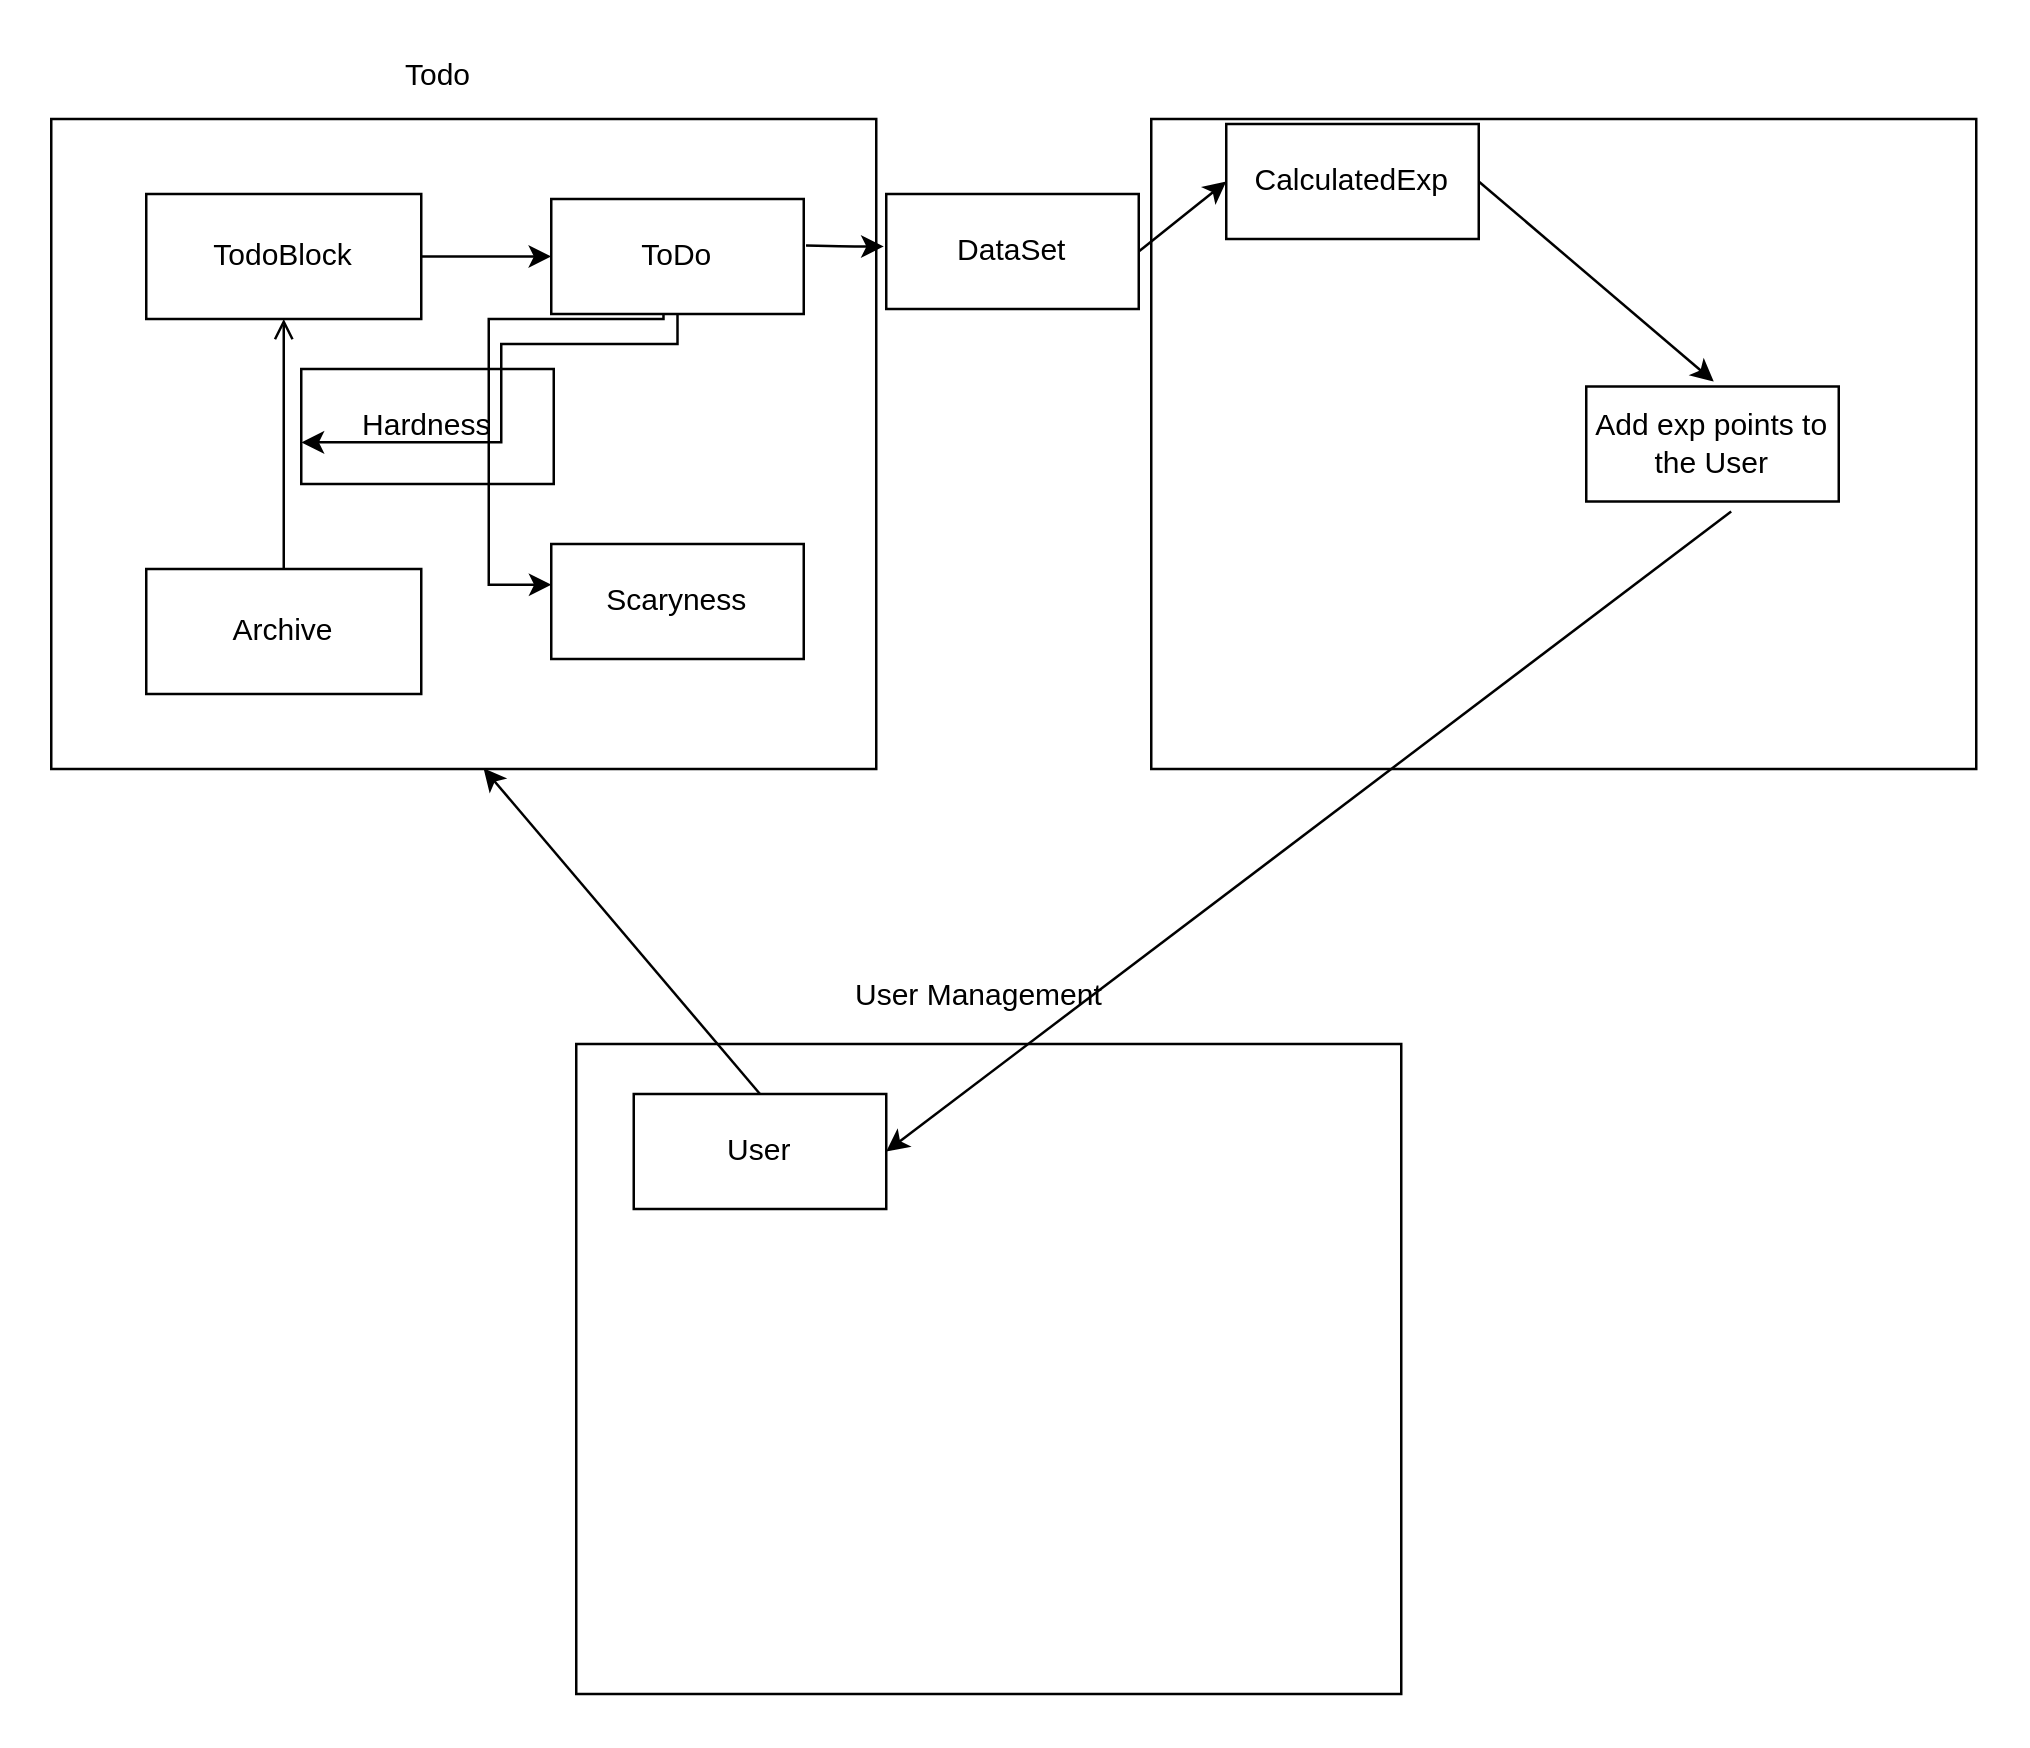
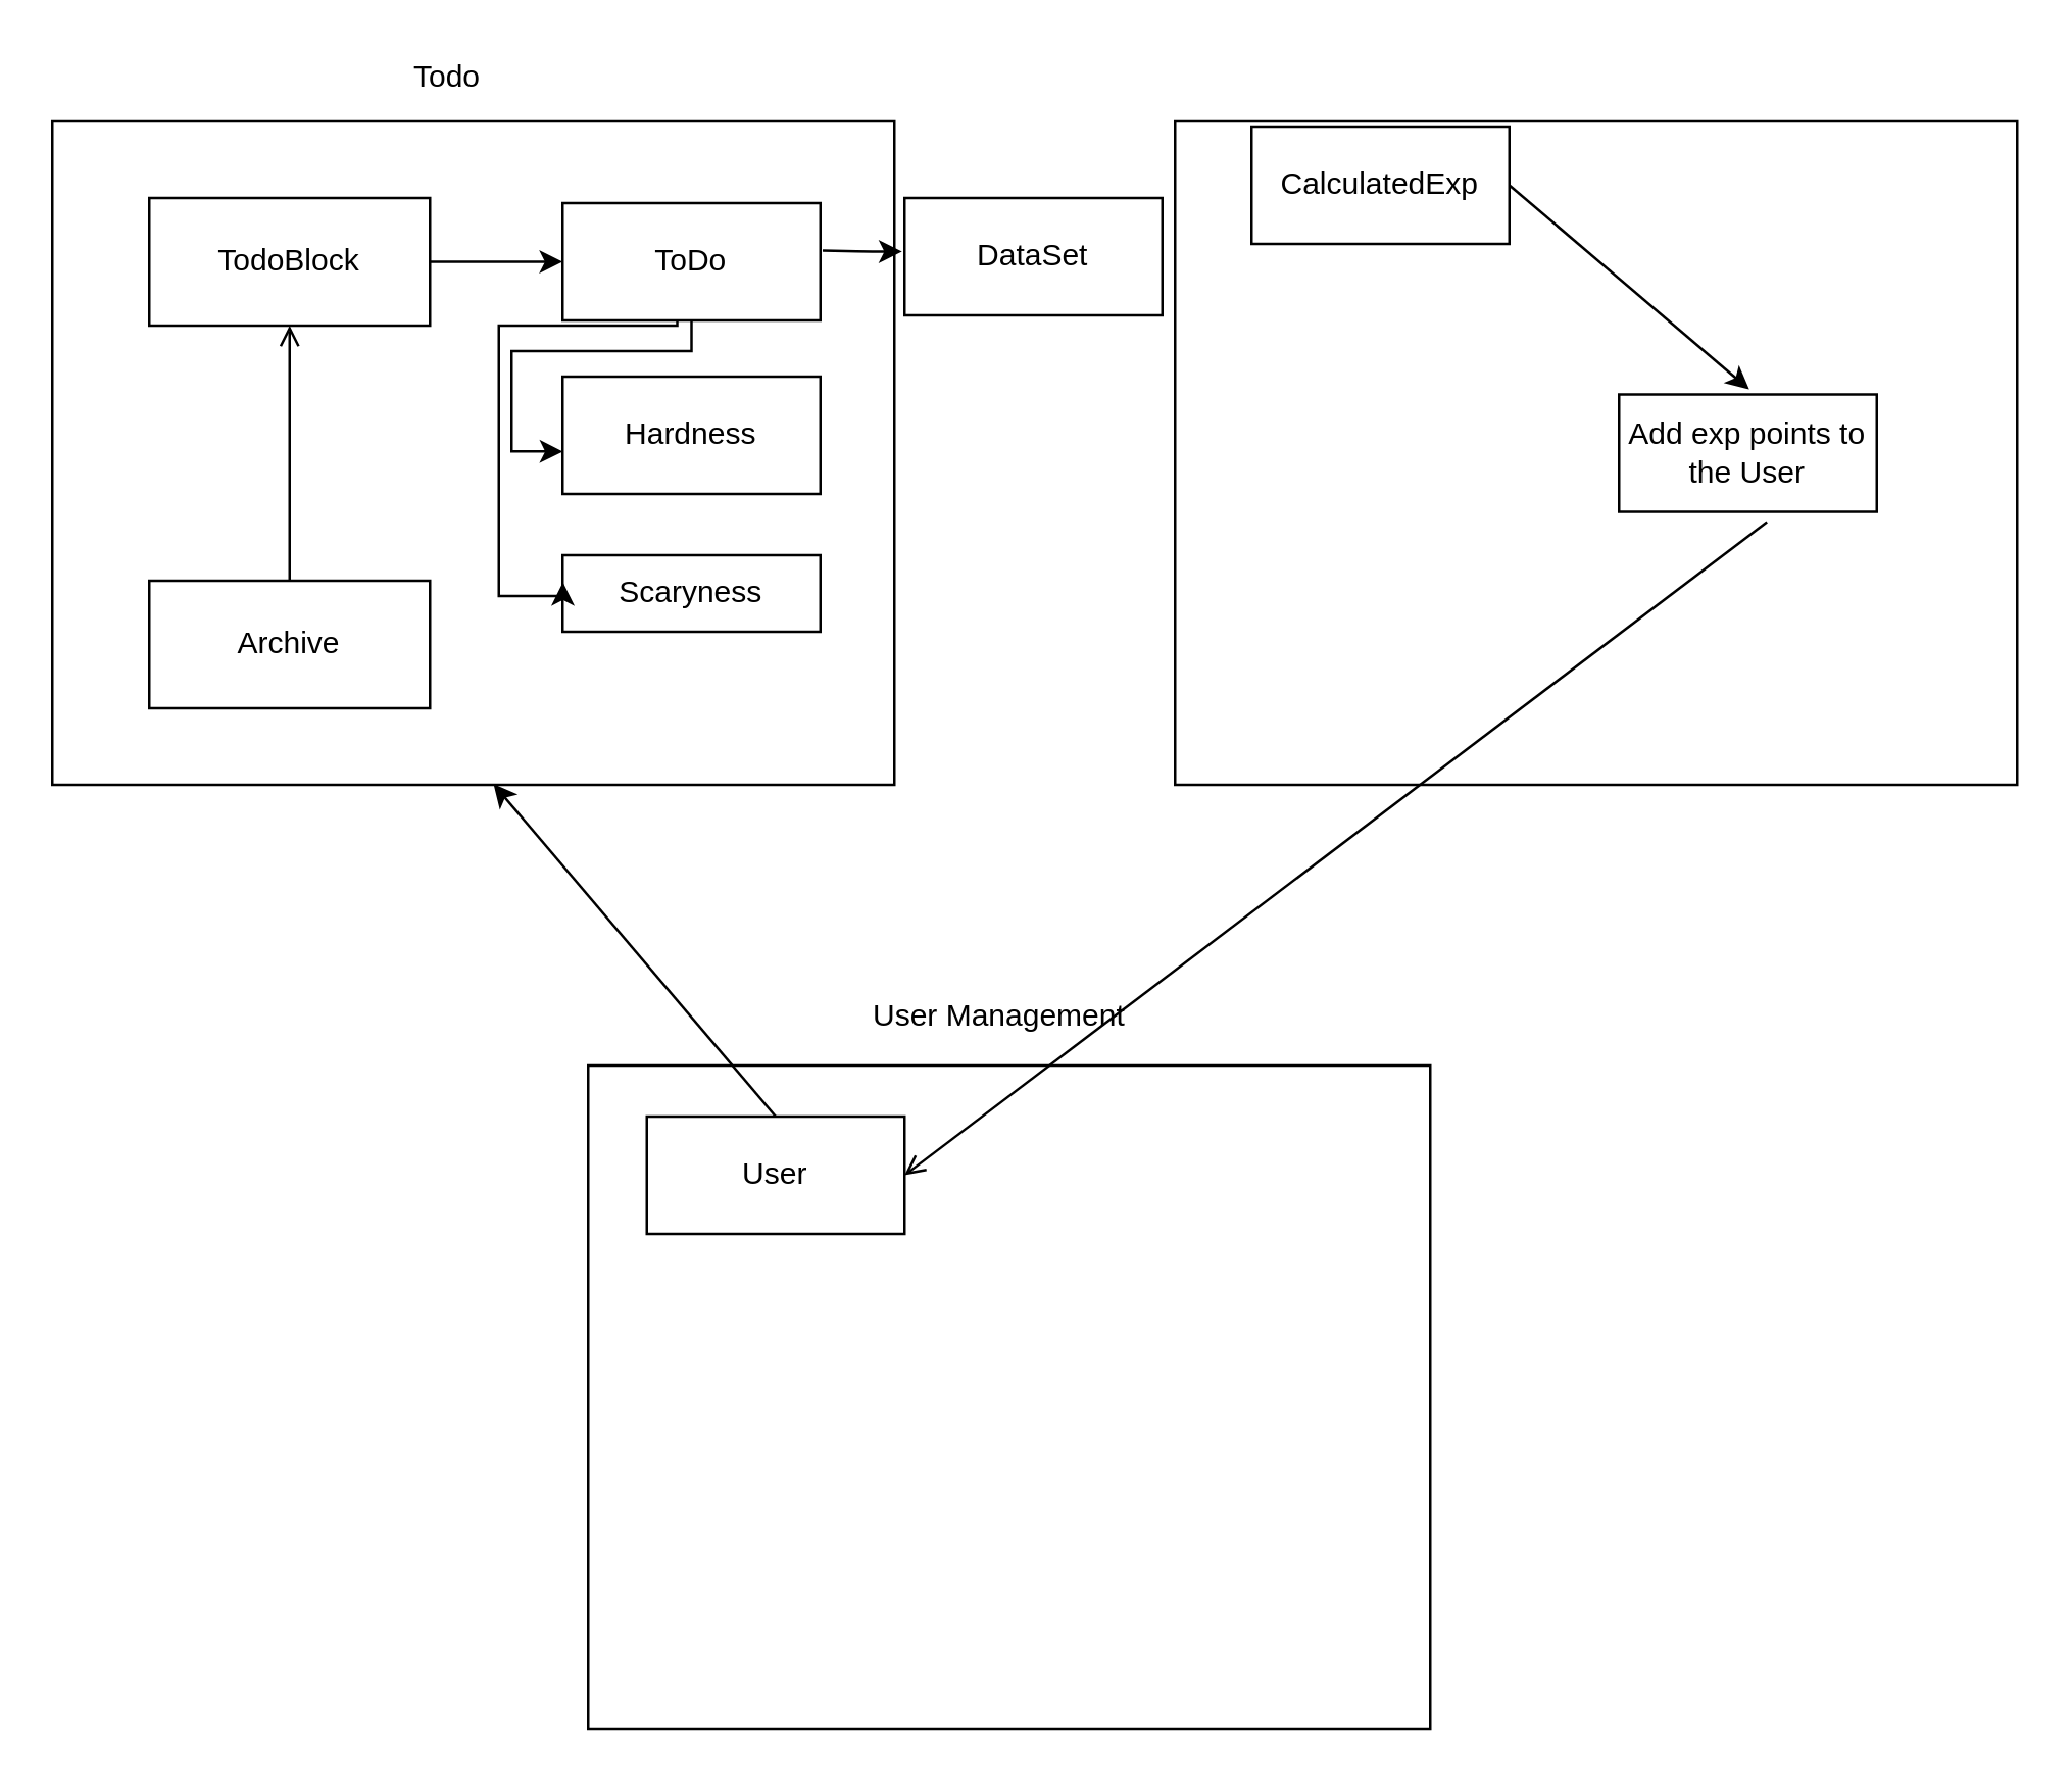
- <mxCell id="19" value="" style="endArrow=classic;html=1;exitX=1;exitY=0.5;exitDx=0;exitDy=0;entryX=0;entryY=0.5;entryDx=0;entryDy=0;" parent="1" source="13" target="12" edge="1"><mxGeometry width="50" height="50" relative="1" as="geometry"><mxPoint x="450" y="137" as="sourcePoint" /><mxPoint x="500" y="87" as="targetPoint" /></mxGeometry></mxCell>
- <mxCell id="14" value="Hardness" style="rounded=0;whiteSpace=wrap;html=1;fillColor=none;" parent="1" vertex="1"><mxGeometry x="120" y="147" width="101" height="46" as="geometry" /></mxCell>
+ <mxCell id="14" value="Hardness" style="rounded=0;whiteSpace=wrap;html=1;fillColor=none;" parent="1" vertex="1"><mxGeometry x="220" y="147" width="101" height="46" as="geometry" /></mxCell>
- <mxCell id="15" value="Scaryness" style="rounded=0;whiteSpace=wrap;html=1;fillColor=none;" parent="1" vertex="1"><mxGeometry x="220" y="217" width="101" height="46" as="geometry" /></mxCell>
+ <mxCell id="15" value="Scaryness" style="rounded=0;whiteSpace=wrap;html=1;fillColor=none;" parent="1" vertex="1"><mxGeometry x="220" y="217" width="101" height="30" as="geometry" /></mxCell>
- <mxCell id="23" value="" style="endArrow=classic;html=1;exitX=0.574;exitY=1.087;exitDx=0;exitDy=0;exitPerimeter=0;entryX=1;entryY=0.5;entryDx=0;entryDy=0;" edge="1" parent="1" source="22" target="20"><mxGeometry width="50" height="50" relative="1" as="geometry"><mxPoint x="590" y="327" as="sourcePoint" /><mxPoint x="640" y="277" as="targetPoint" /></mxGeometry></mxCell>
+ <mxCell id="23" value="" style="endArrow=open;html=1;exitX=0.574;exitY=1.087;exitDx=0;exitDy=0;exitPerimeter=0;entryX=1;entryY=0.5;entryDx=0;entryDy=0;" edge="1" parent="1" source="22" target="20"><mxGeometry width="50" height="50" relative="1" as="geometry"><mxPoint x="590" y="327" as="sourcePoint" /><mxPoint x="640" y="277" as="targetPoint" /></mxGeometry></mxCell>
